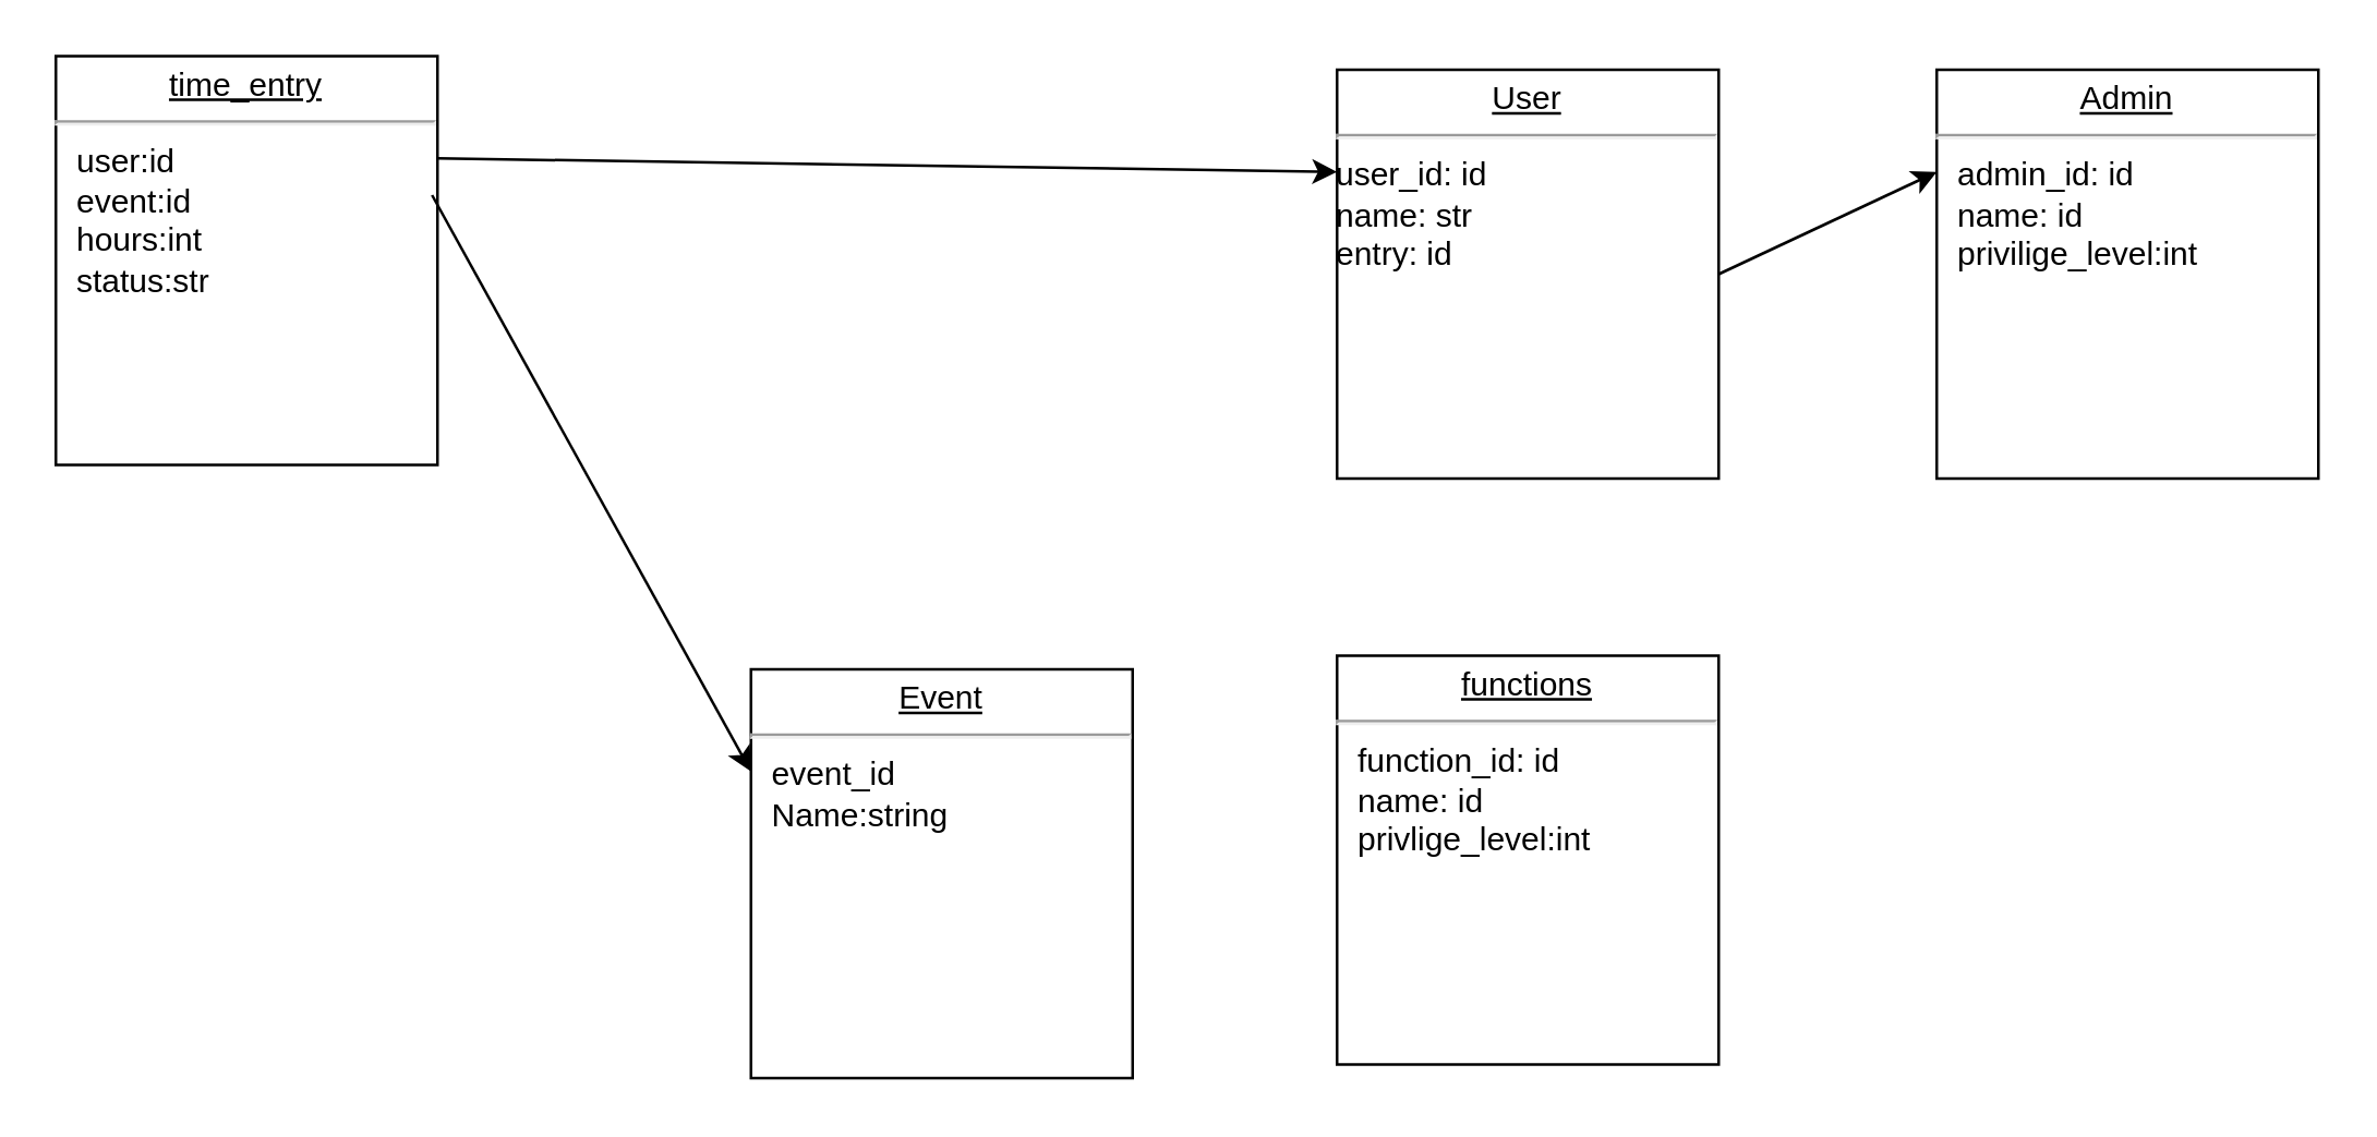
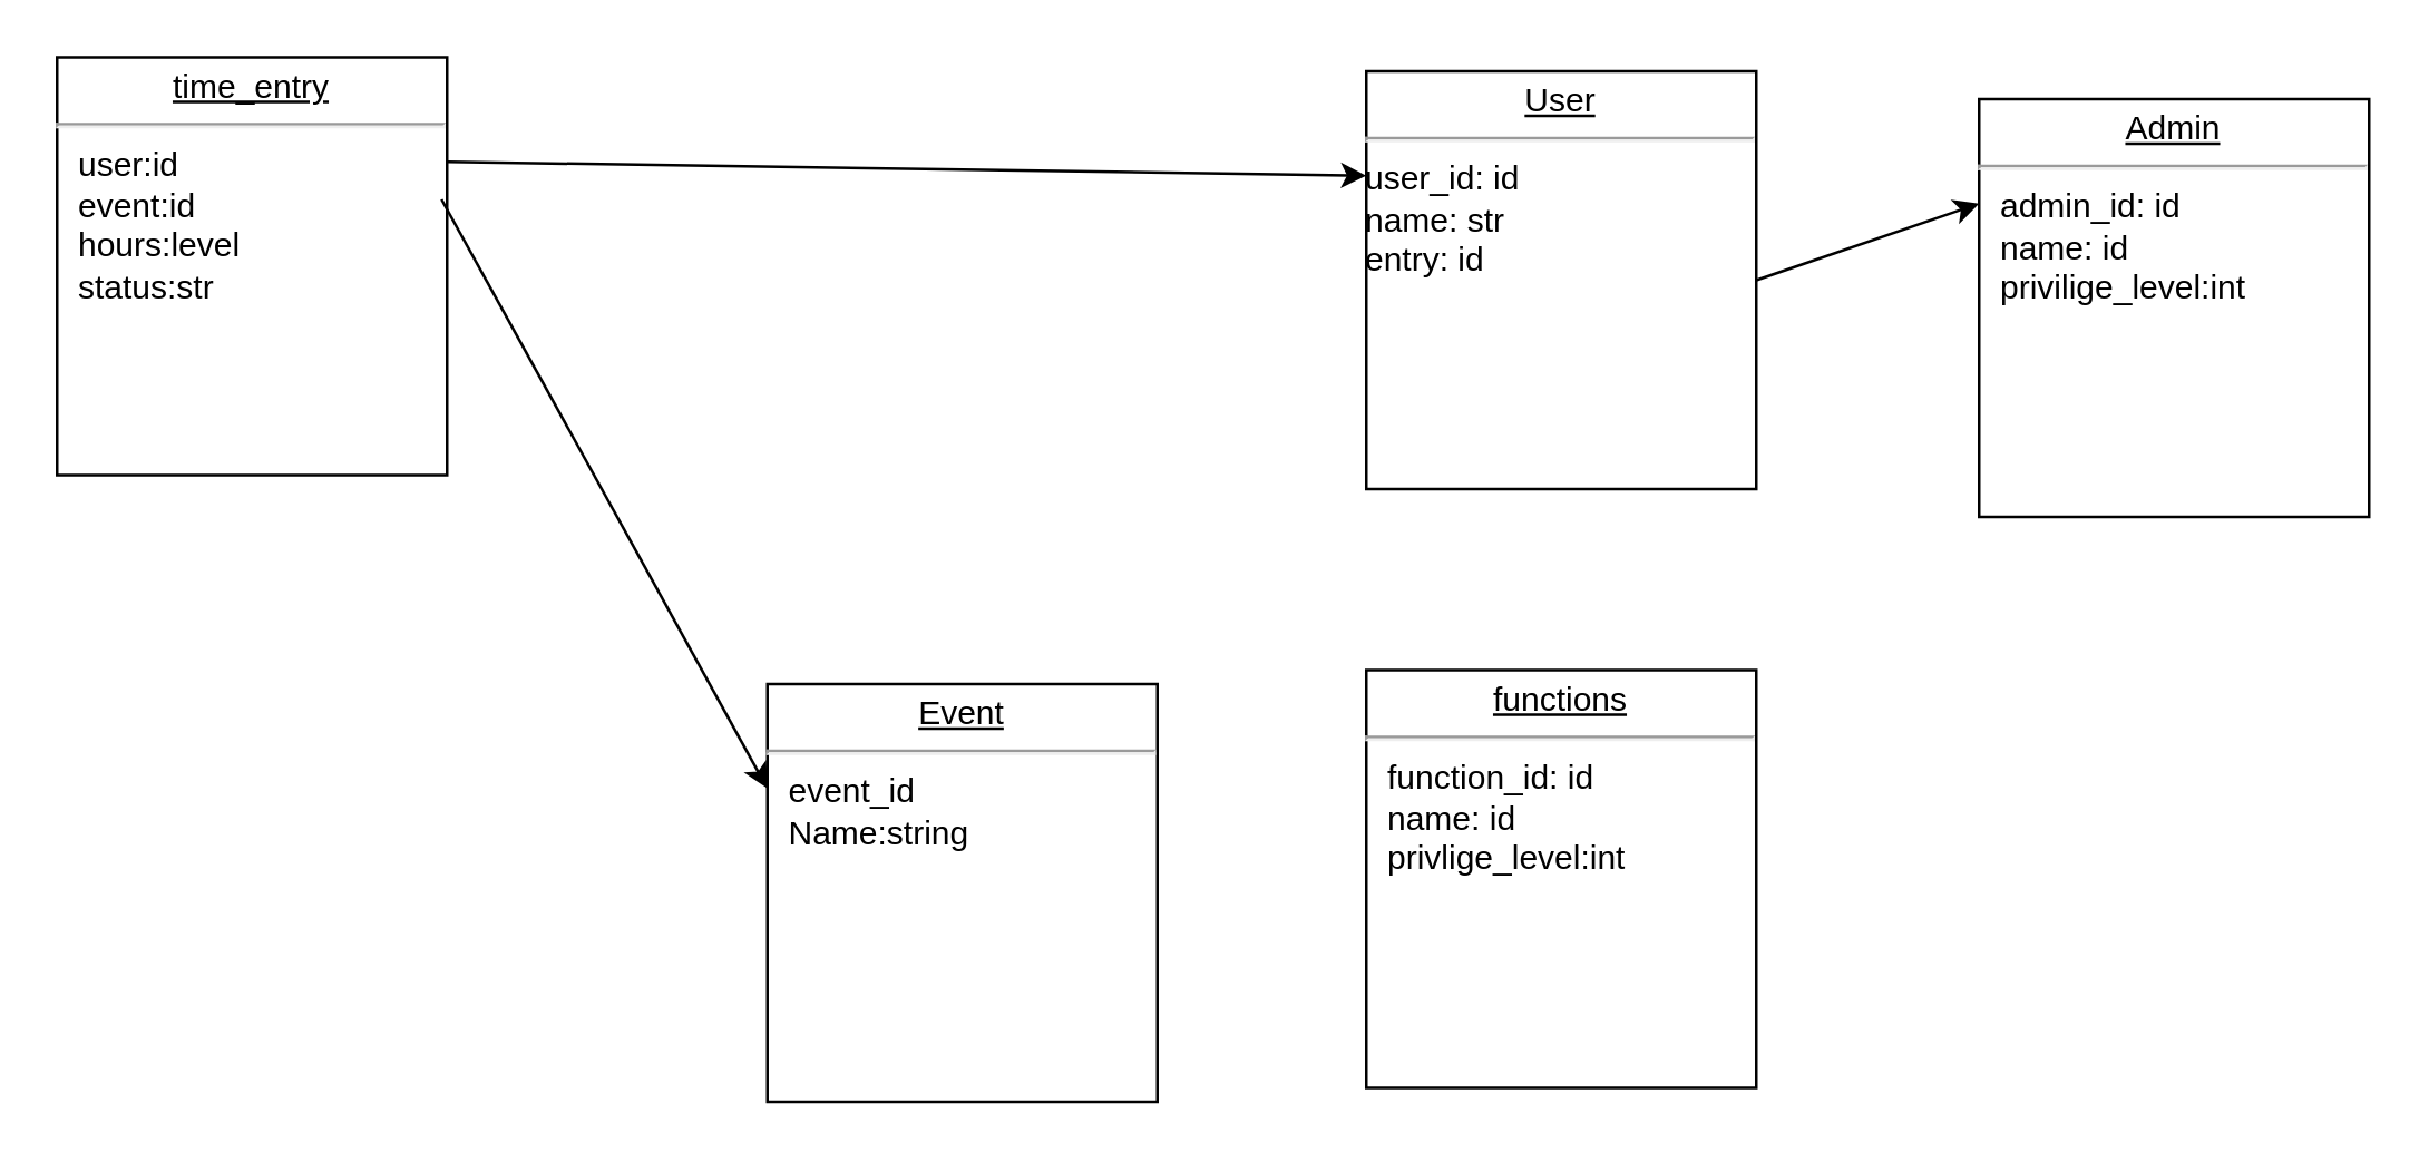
- <mxCell id="5" value="&lt;p style=&quot;margin: 0px ; margin-top: 4px ; text-align: center ; text-decoration: underline&quot;&gt;time_entry&lt;/p&gt;&lt;hr&gt;&lt;p style=&quot;margin: 0px ; margin-left: 8px&quot;&gt;user:id&lt;/p&gt;&lt;p style=&quot;margin: 0px ; margin-left: 8px&quot;&gt;event:id&lt;/p&gt;&lt;p style=&quot;margin: 0px ; margin-left: 8px&quot;&gt;hours:int&lt;/p&gt;&lt;p style=&quot;margin: 0px ; margin-left: 8px&quot;&gt;status:str&lt;br&gt;&lt;/p&gt;" style="verticalAlign=top;align=left;overflow=fill;fontSize=12;fontFamily=Helvetica;html=1;rounded=0;shadow=0;comic=0;labelBackgroundColor=none;strokeWidth=1" parent="1" vertex="1"><mxGeometry x="20" y="20" width="140" height="150" as="geometry" /></mxCell>
+ <mxCell id="5" value="&lt;p style=&quot;margin: 0px ; margin-top: 4px ; text-align: center ; text-decoration: underline&quot;&gt;time_entry&lt;/p&gt;&lt;hr&gt;&lt;p style=&quot;margin: 0px ; margin-left: 8px&quot;&gt;user:id&lt;/p&gt;&lt;p style=&quot;margin: 0px ; margin-left: 8px&quot;&gt;event:id&lt;/p&gt;&lt;p style=&quot;margin: 0px ; margin-left: 8px&quot;&gt;hours:level&lt;/p&gt;&lt;p style=&quot;margin: 0px ; margin-left: 8px&quot;&gt;status:str&lt;br&gt;&lt;/p&gt;" style="verticalAlign=top;align=left;overflow=fill;fontSize=12;fontFamily=Helvetica;html=1;rounded=0;shadow=0;comic=0;labelBackgroundColor=none;strokeWidth=1" parent="1" vertex="1"><mxGeometry x="20" y="20" width="140" height="150" as="geometry" /></mxCell>
- <mxCell id="4" value="&lt;p style=&quot;margin: 0px ; margin-top: 4px ; text-align: center ; text-decoration: underline&quot;&gt;Admin&lt;/p&gt;&lt;hr&gt;&lt;p style=&quot;margin: 0px ; margin-left: 8px&quot;&gt;admin_id: id&lt;/p&gt;&lt;p style=&quot;margin: 0px ; margin-left: 8px&quot;&gt;name: id&lt;/p&gt;&lt;p style=&quot;margin: 0px ; margin-left: 8px&quot;&gt;privilige_level:int&lt;br&gt;&lt;/p&gt;" style="verticalAlign=top;align=left;overflow=fill;fontSize=12;fontFamily=Helvetica;html=1;rounded=0;shadow=0;comic=0;labelBackgroundColor=none;strokeWidth=1" parent="1" vertex="1"><mxGeometry x="710" y="25" width="140" height="150" as="geometry" /></mxCell>
+ <mxCell id="4" value="&lt;p style=&quot;margin: 0px ; margin-top: 4px ; text-align: center ; text-decoration: underline&quot;&gt;Admin&lt;/p&gt;&lt;hr&gt;&lt;p style=&quot;margin: 0px ; margin-left: 8px&quot;&gt;admin_id: id&lt;/p&gt;&lt;p style=&quot;margin: 0px ; margin-left: 8px&quot;&gt;name: id&lt;/p&gt;&lt;p style=&quot;margin: 0px ; margin-left: 8px&quot;&gt;privilige_level:int&lt;br&gt;&lt;/p&gt;" style="verticalAlign=top;align=left;overflow=fill;fontSize=12;fontFamily=Helvetica;html=1;rounded=0;shadow=0;comic=0;labelBackgroundColor=none;strokeWidth=1" parent="1" vertex="1"><mxGeometry x="710" y="35" width="140" height="150" as="geometry" /></mxCell>
